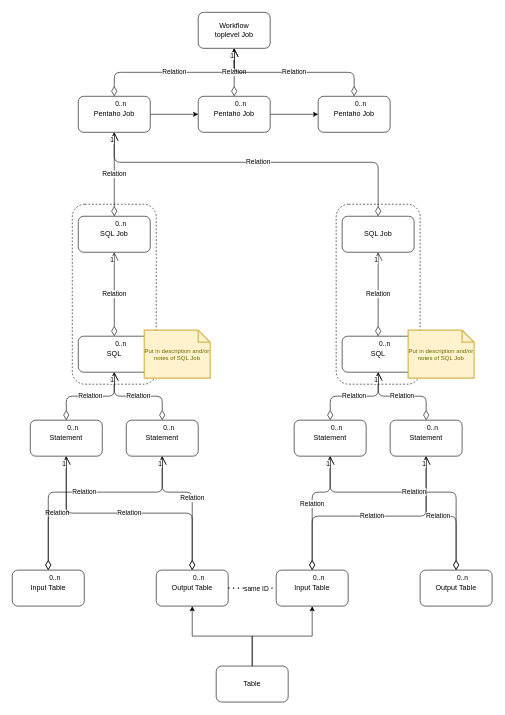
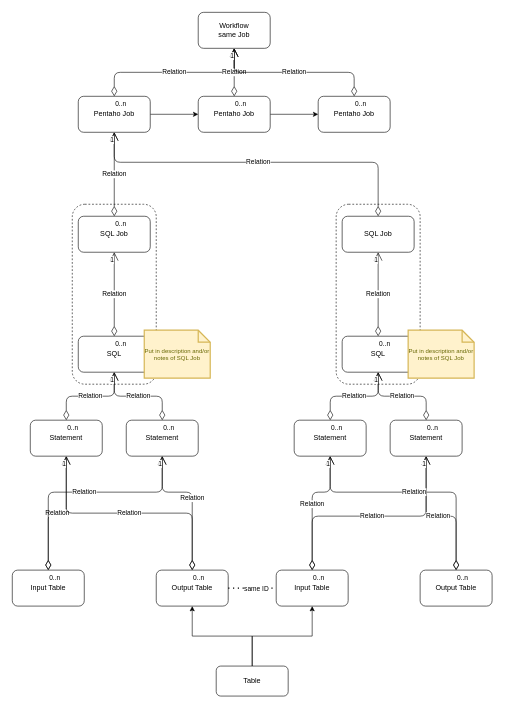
- <mxCell id="49" value="Workflow&lt;br&gt;toplevel Job" style="rounded=1;whiteSpace=wrap;html=1;" parent="1" vertex="1"><mxGeometry x="330" y="20" width="120" height="60" as="geometry" /></mxCell>
+ <mxCell id="49" value="Workflow&lt;br&gt;same Job" style="rounded=1;whiteSpace=wrap;html=1;" parent="1" vertex="1"><mxGeometry x="330" y="20" width="120" height="60" as="geometry" /></mxCell>
- <mxCell id="45" value="Table" style="rounded=1;whiteSpace=wrap;html=1;" parent="1" vertex="1"><mxGeometry x="360" y="1110" width="120" height="60" as="geometry" /></mxCell>
+ <mxCell id="45" value="Table" style="rounded=1;whiteSpace=wrap;html=1;" parent="1" vertex="1"><mxGeometry x="360" y="1110" width="120" height="50" as="geometry" /></mxCell>
